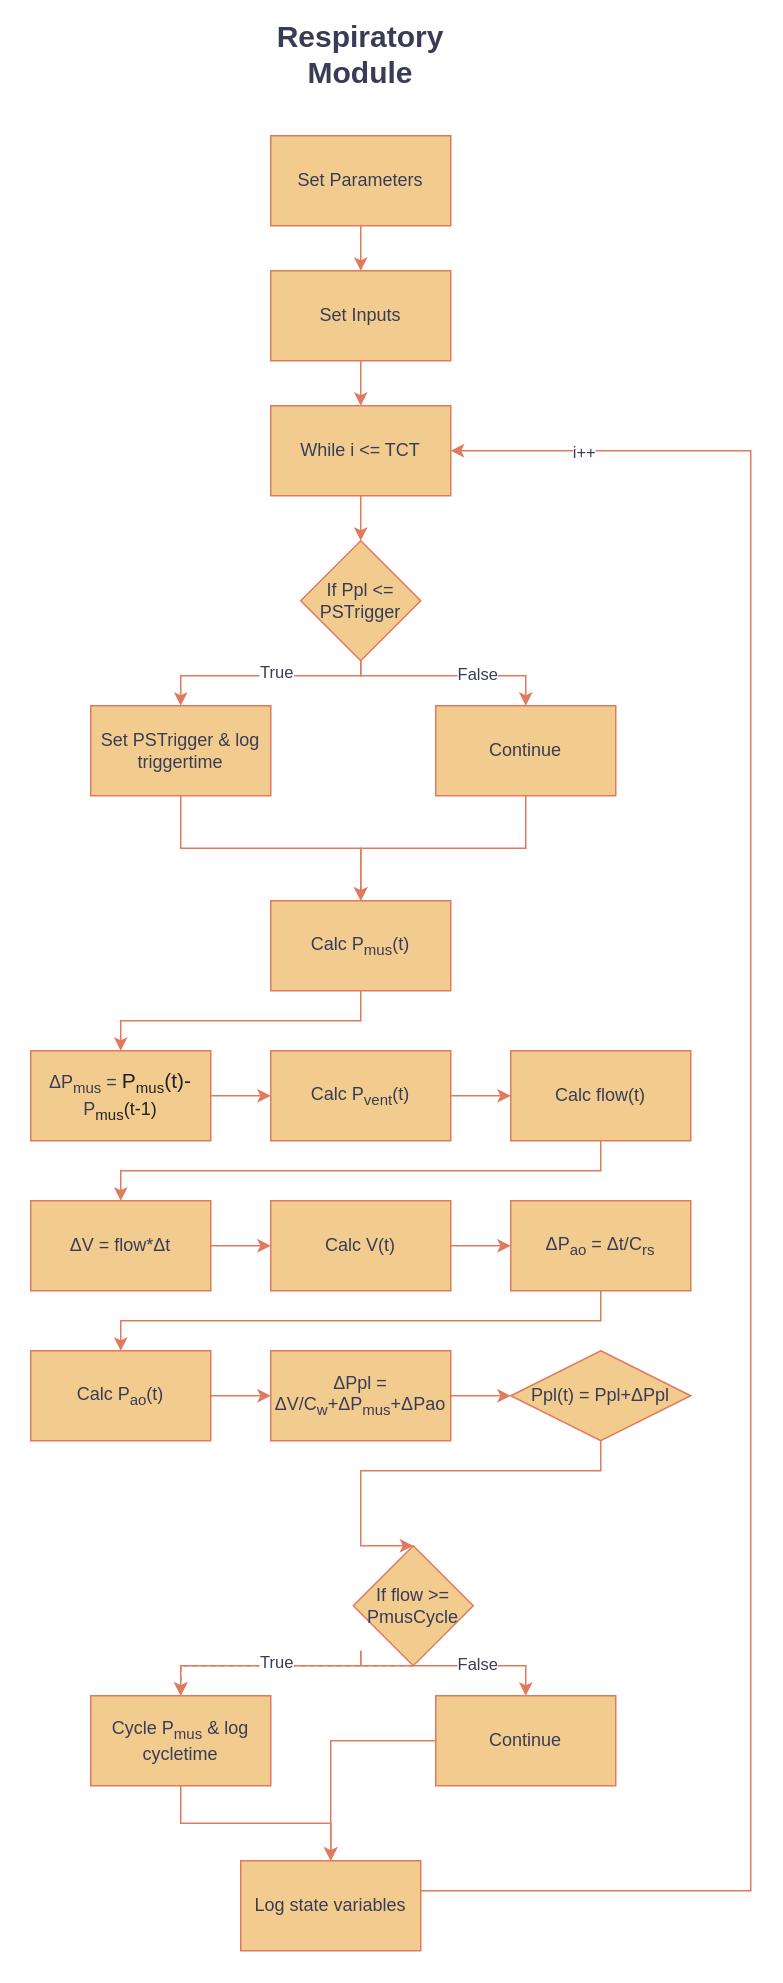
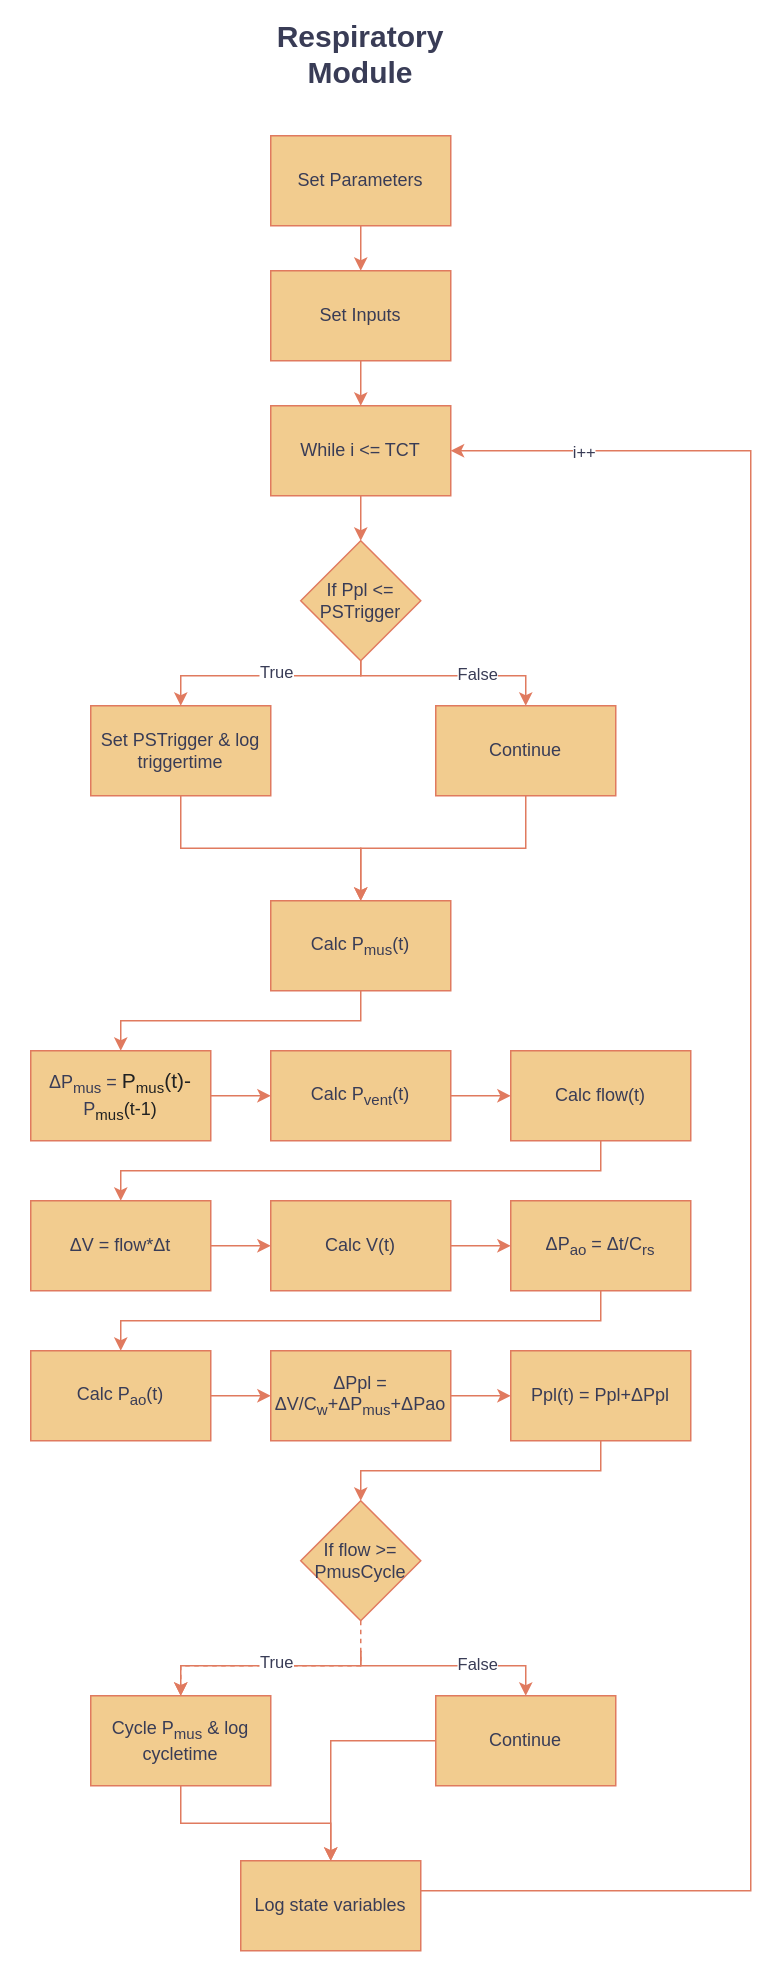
- <mxCell id="37" value="Ppl(t) = Ppl+ΔPpl" style="rhombus;whiteSpace=wrap;html=1;strokeColor=#E07A5F;fontColor=#393C56;fillColor=#F2CC8F;" parent="1" vertex="1"><mxGeometry x="340" y="900" width="120" height="60" as="geometry" /></mxCell>
+ <mxCell id="37" value="Ppl(t) = Ppl+ΔPpl" style="rounded=0;whiteSpace=wrap;html=1;strokeColor=#E07A5F;fontColor=#393C56;fillColor=#F2CC8F;" parent="1" vertex="1"><mxGeometry x="340" y="900" width="120" height="60" as="geometry" /></mxCell>
- <mxCell id="39" value="If flow &amp;gt;= PmusCycle" style="rhombus;whiteSpace=wrap;html=1;strokeColor=#E07A5F;fontColor=#393C56;fillColor=#F2CC8F;" parent="1" vertex="1"><mxGeometry x="235" y="1030" width="80" height="80" as="geometry" /></mxCell>
+ <mxCell id="39" value="If flow &amp;gt;= PmusCycle" style="rhombus;whiteSpace=wrap;html=1;strokeColor=#E07A5F;fontColor=#393C56;fillColor=#F2CC8F;" parent="1" vertex="1"><mxGeometry x="200" y="1000" width="80" height="80" as="geometry" /></mxCell>
